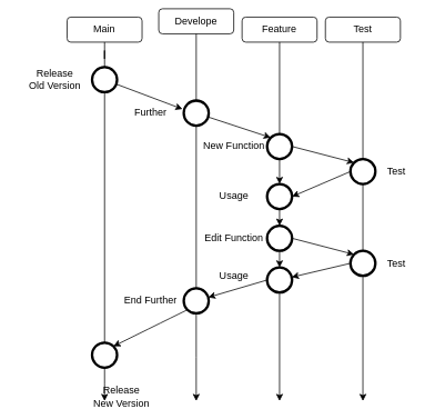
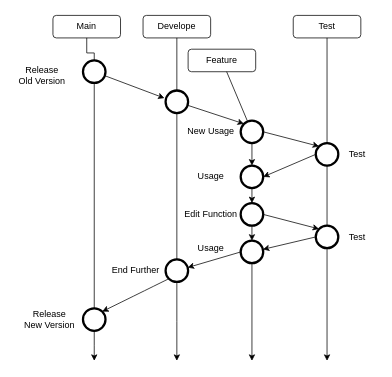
- <mxCell id="5" value="Develope" style="shape=ext;rounded=1;html=1;whiteSpace=wrap;" vertex="1" parent="1"><mxGeometry x="190" y="10" width="90" height="30" as="geometry" /></mxCell>
+ <mxCell id="5" value="Develope" style="shape=ext;rounded=1;html=1;whiteSpace=wrap;" vertex="1" parent="1"><mxGeometry x="190" y="20" width="90" height="30" as="geometry" /></mxCell>
- <mxCell id="3" value="Main" style="shape=ext;rounded=1;html=1;whiteSpace=wrap;" vertex="1" parent="1"><mxGeometry x="80" y="20" width="90" height="30" as="geometry" /></mxCell>
+ <mxCell id="3" value="Main" style="shape=ext;rounded=1;html=1;whiteSpace=wrap;" vertex="1" parent="1"><mxGeometry x="70" y="20" width="90" height="30" as="geometry" /></mxCell>
- <mxCell id="19" value="Feature" style="shape=ext;rounded=1;html=1;whiteSpace=wrap;" vertex="1" parent="1"><mxGeometry x="290" y="20" width="90" height="30" as="geometry" /></mxCell>
+ <mxCell id="19" value="Feature" style="shape=ext;rounded=1;html=1;whiteSpace=wrap;" vertex="1" parent="1"><mxGeometry x="250" y="65" width="90" height="30" as="geometry" /></mxCell>
- <mxCell id="39" value="Release&lt;br&gt;Old Version" style="text;html=1;align=center;verticalAlign=middle;resizable=0;points=[];autosize=1;strokeColor=none;fillColor=none;" vertex="1" parent="1"><mxGeometry x="20" y="75" width="90" height="40" as="geometry" /></mxCell>
+ <mxCell id="39" value="Release&lt;br&gt;Old Version" style="text;html=1;align=center;verticalAlign=middle;resizable=0;points=[];autosize=1;strokeColor=none;fillColor=none;" vertex="1" parent="1"><mxGeometry x="10" y="80" width="90" height="40" as="geometry" /></mxCell>
- <mxCell id="40" value="Further" style="text;html=1;align=center;verticalAlign=middle;resizable=0;points=[];autosize=1;strokeColor=none;fillColor=none;" vertex="1" parent="1"><mxGeometry x="150" y="120" width="60" height="30" as="geometry" /></mxCell>
- <mxCell id="42" value="New Function" style="text;html=1;align=center;verticalAlign=middle;resizable=0;points=[];autosize=1;strokeColor=none;fillColor=none;" vertex="1" parent="1"><mxGeometry x="230" y="160" width="100" height="30" as="geometry" /></mxCell>
+ <mxCell id="42" value="New Usage" style="text;html=1;align=center;verticalAlign=middle;resizable=0;points=[];autosize=1;strokeColor=none;fillColor=none;" vertex="1" parent="1"><mxGeometry x="230" y="160" width="100" height="30" as="geometry" /></mxCell>
- <mxCell id="38" value="Release&lt;br&gt;New Version" style="text;html=1;align=center;verticalAlign=middle;resizable=0;points=[];autosize=1;strokeColor=none;fillColor=none;" vertex="1" parent="1"><mxGeometry x="100" y="455" width="90" height="40" as="geometry" /></mxCell>
+ <mxCell id="38" value="Release&lt;br&gt;New Version" style="text;html=1;align=center;verticalAlign=middle;resizable=0;points=[];autosize=1;strokeColor=none;fillColor=none;" vertex="1" parent="1"><mxGeometry x="20" y="405" width="90" height="40" as="geometry" /></mxCell>
